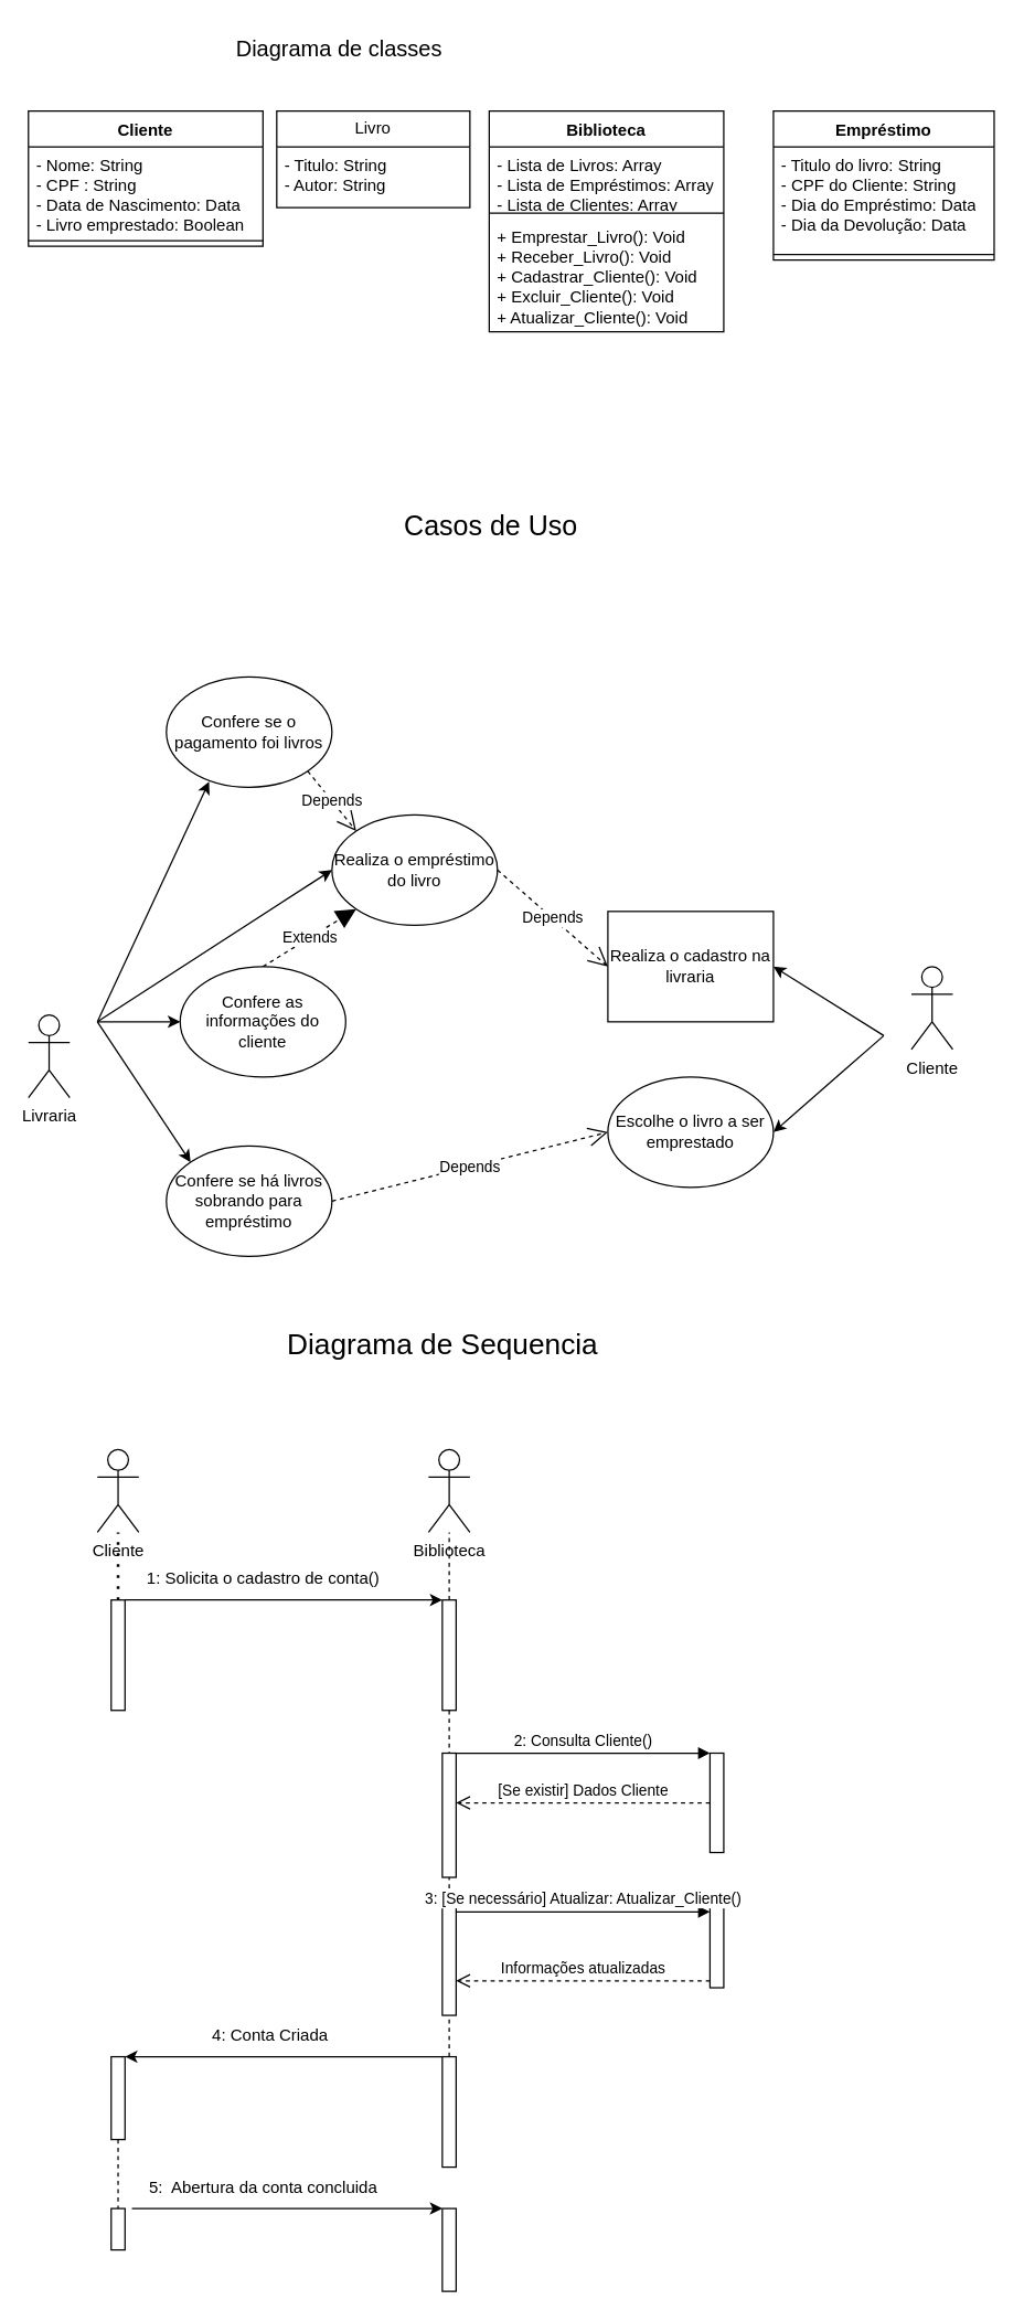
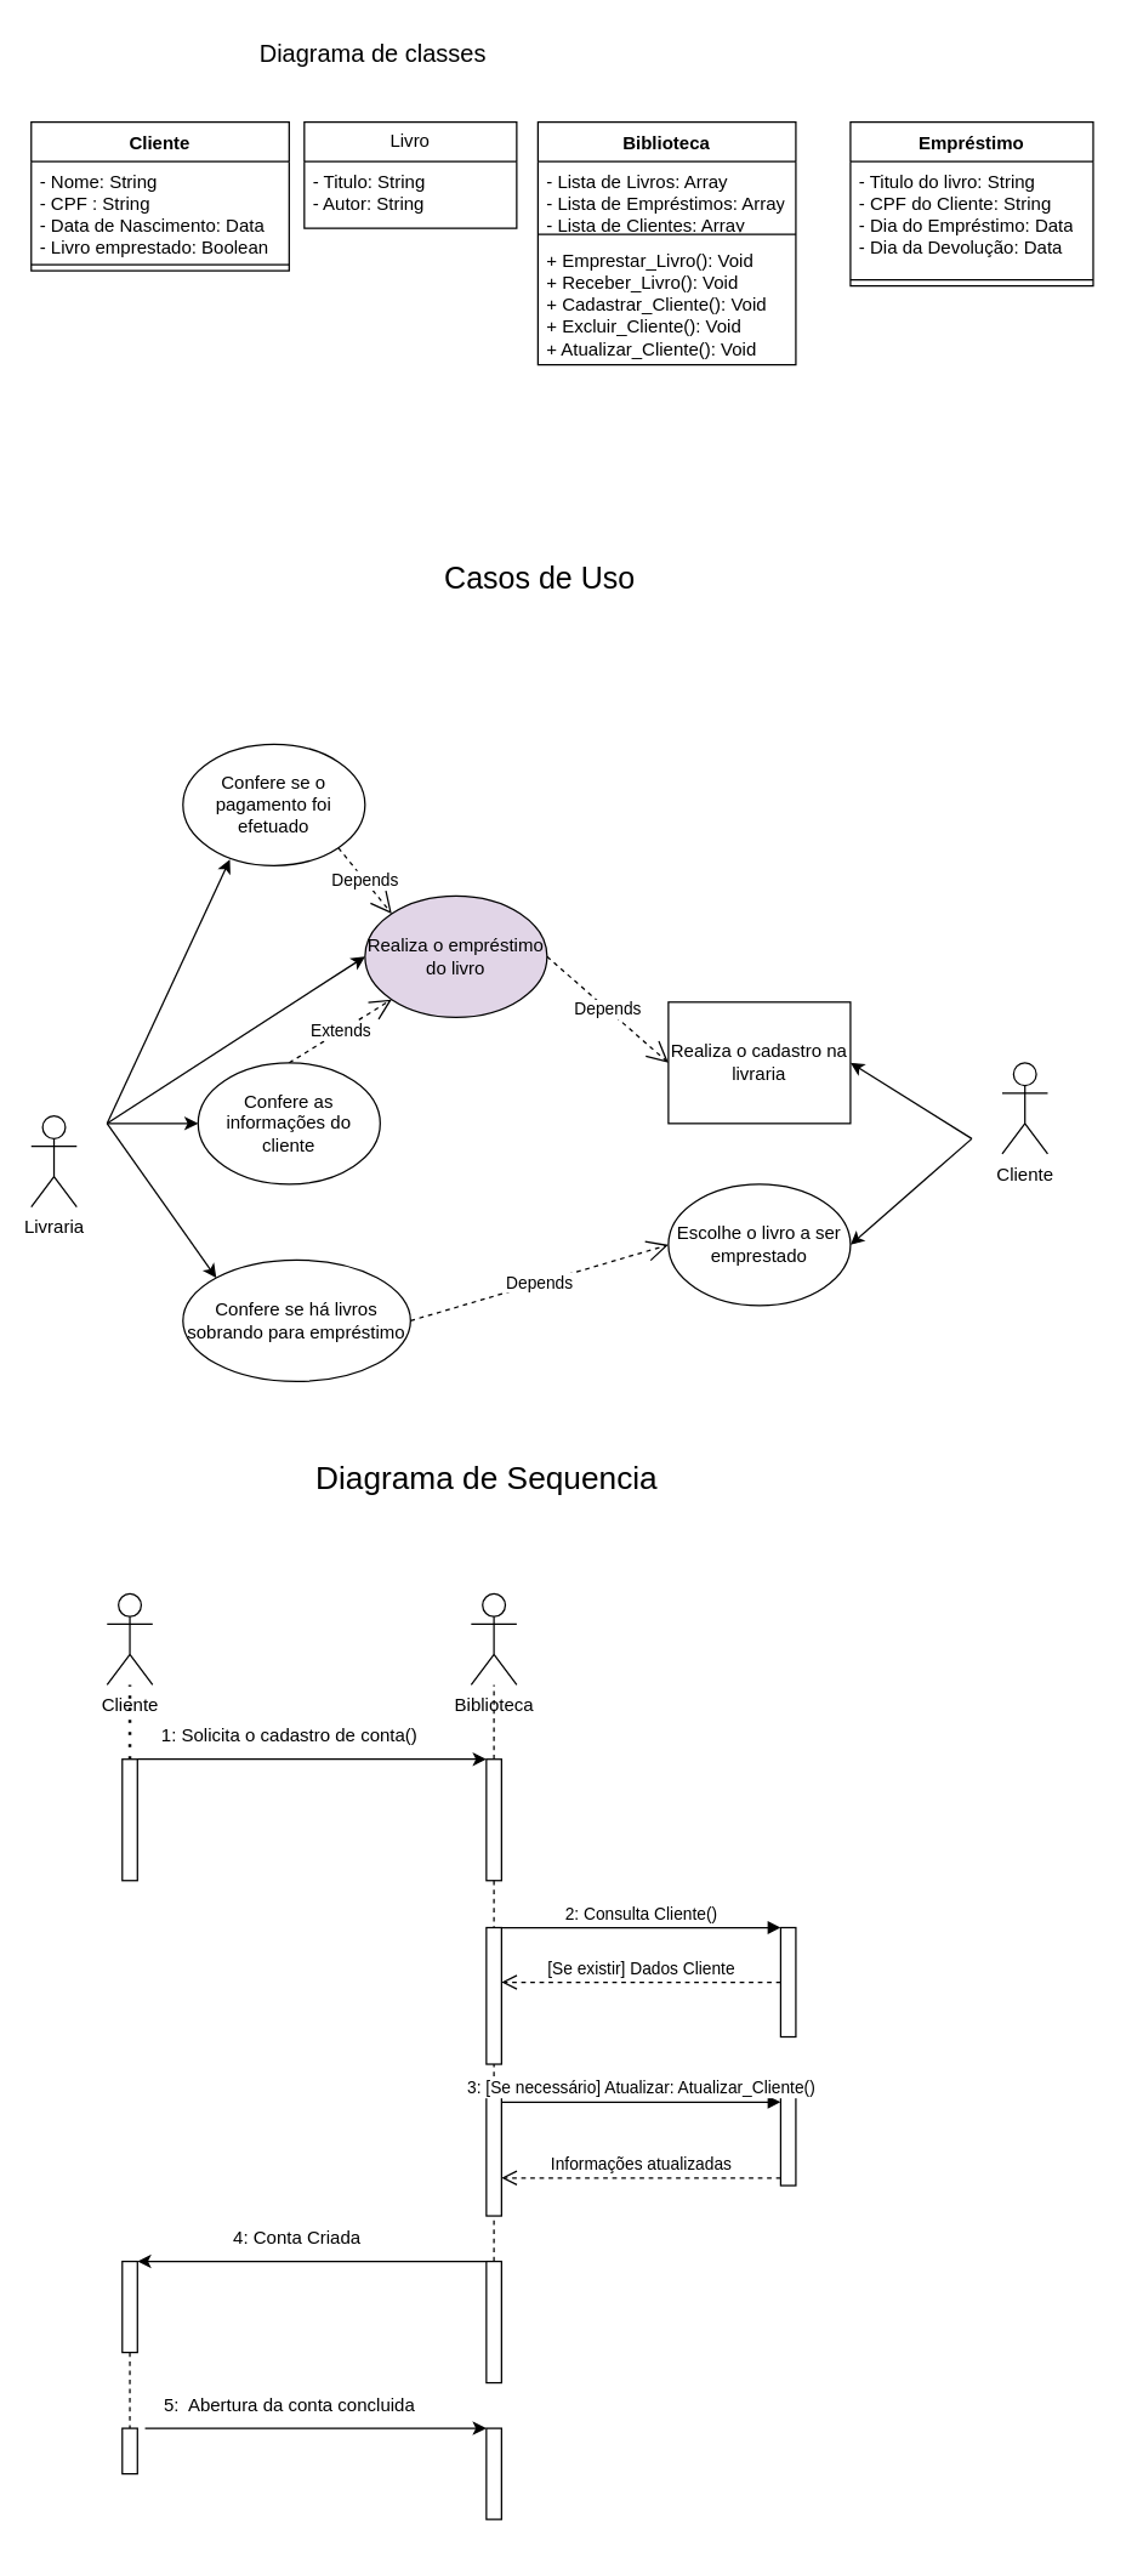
- <mxCell id="29" value="Confere se o pagamento foi livros" style="ellipse;whiteSpace=wrap;html=1;" parent="1" vertex="1"><mxGeometry x="120" y="490" width="120" height="80" as="geometry" /></mxCell>
+ <mxCell id="29" value="Confere se o pagamento foi efetuado" style="ellipse;whiteSpace=wrap;html=1;" parent="1" vertex="1"><mxGeometry x="120" y="490" width="120" height="80" as="geometry" /></mxCell>
- <mxCell id="14" value="Realiza o empréstimo do livro" style="ellipse;whiteSpace=wrap;html=1;" parent="1" vertex="1"><mxGeometry x="240" y="590" width="120" height="80" as="geometry" /></mxCell>
+ <mxCell id="14" value="Realiza o empréstimo do livro" style="ellipse;whiteSpace=wrap;html=1;fillColor=#e1d5e7;" parent="1" vertex="1"><mxGeometry x="240" y="590" width="120" height="80" as="geometry" /></mxCell>
- <mxCell id="26" value="Extends" style="endArrow=block;endSize=12;dashed=1;html=1;rounded=0;exitX=0.5;exitY=0;exitDx=0;exitDy=0;entryX=0;entryY=1;entryDx=0;entryDy=0;" parent="1" source="13" target="14" edge="1"><mxGeometry width="160" relative="1" as="geometry"><mxPoint x="260" y="700" as="sourcePoint" /><mxPoint x="420" y="700" as="targetPoint" /></mxGeometry></mxCell>
+ <mxCell id="26" value="Extends" style="endArrow=open;endSize=12;dashed=1;html=1;rounded=0;exitX=0.5;exitY=0;exitDx=0;exitDy=0;entryX=0;entryY=1;entryDx=0;entryDy=0;" parent="1" source="13" target="14" edge="1"><mxGeometry width="160" relative="1" as="geometry"><mxPoint x="260" y="700" as="sourcePoint" /><mxPoint x="420" y="700" as="targetPoint" /></mxGeometry></mxCell>
- <mxCell id="12" value="Confere se há livros sobrando para empréstimo" style="ellipse;whiteSpace=wrap;html=1;" parent="1" vertex="1"><mxGeometry x="120" y="830" width="120" height="80" as="geometry" /></mxCell>
+ <mxCell id="12" value="Confere se há livros sobrando para empréstimo" style="ellipse;whiteSpace=wrap;html=1;" parent="1" vertex="1"><mxGeometry x="120" y="830" width="150" height="80" as="geometry" /></mxCell>
